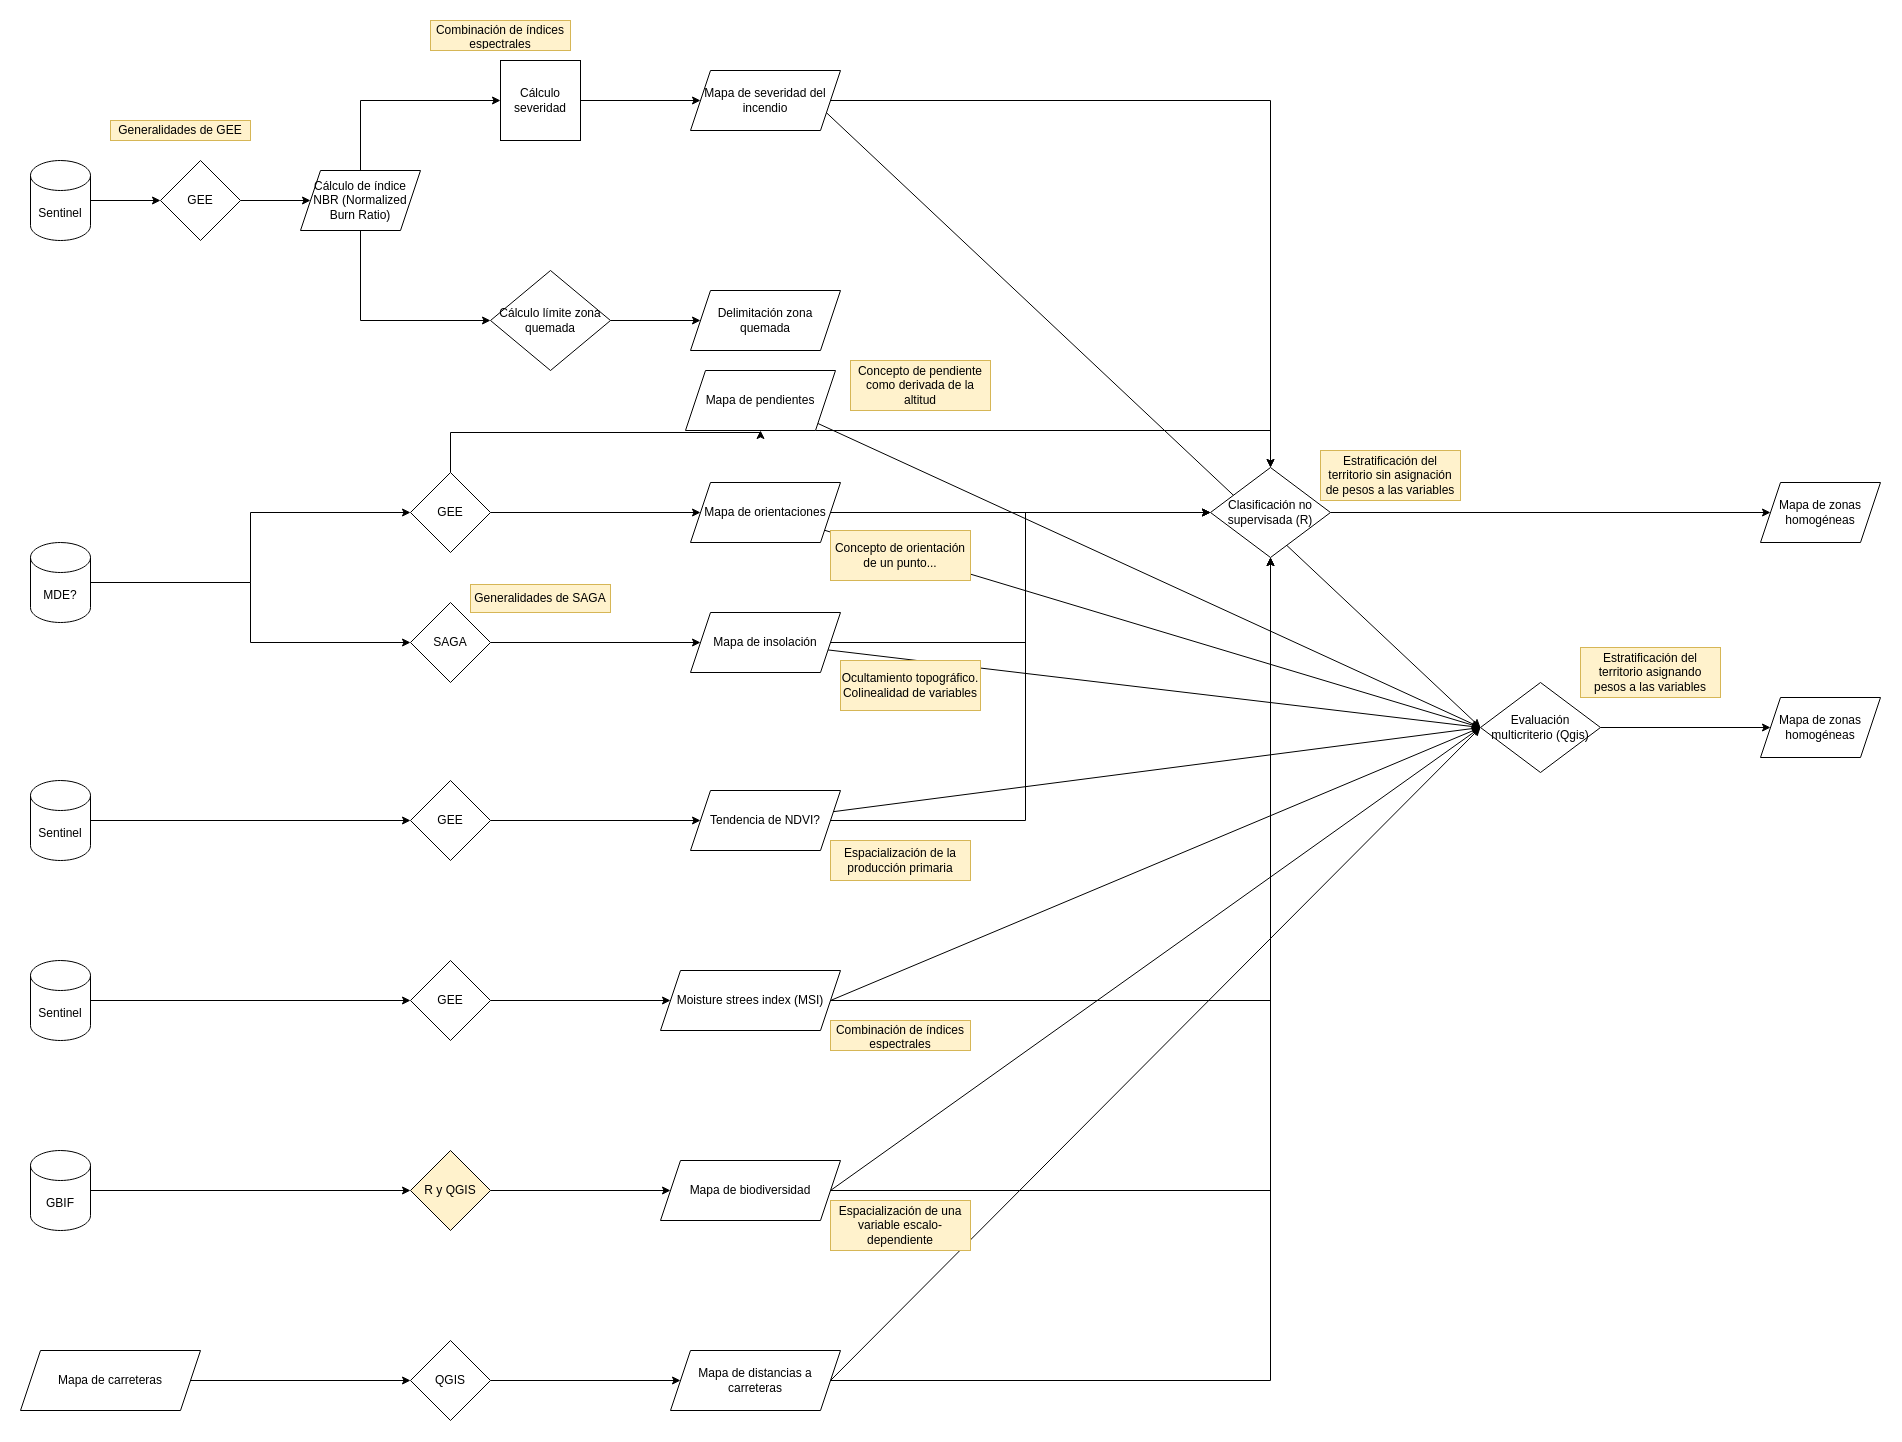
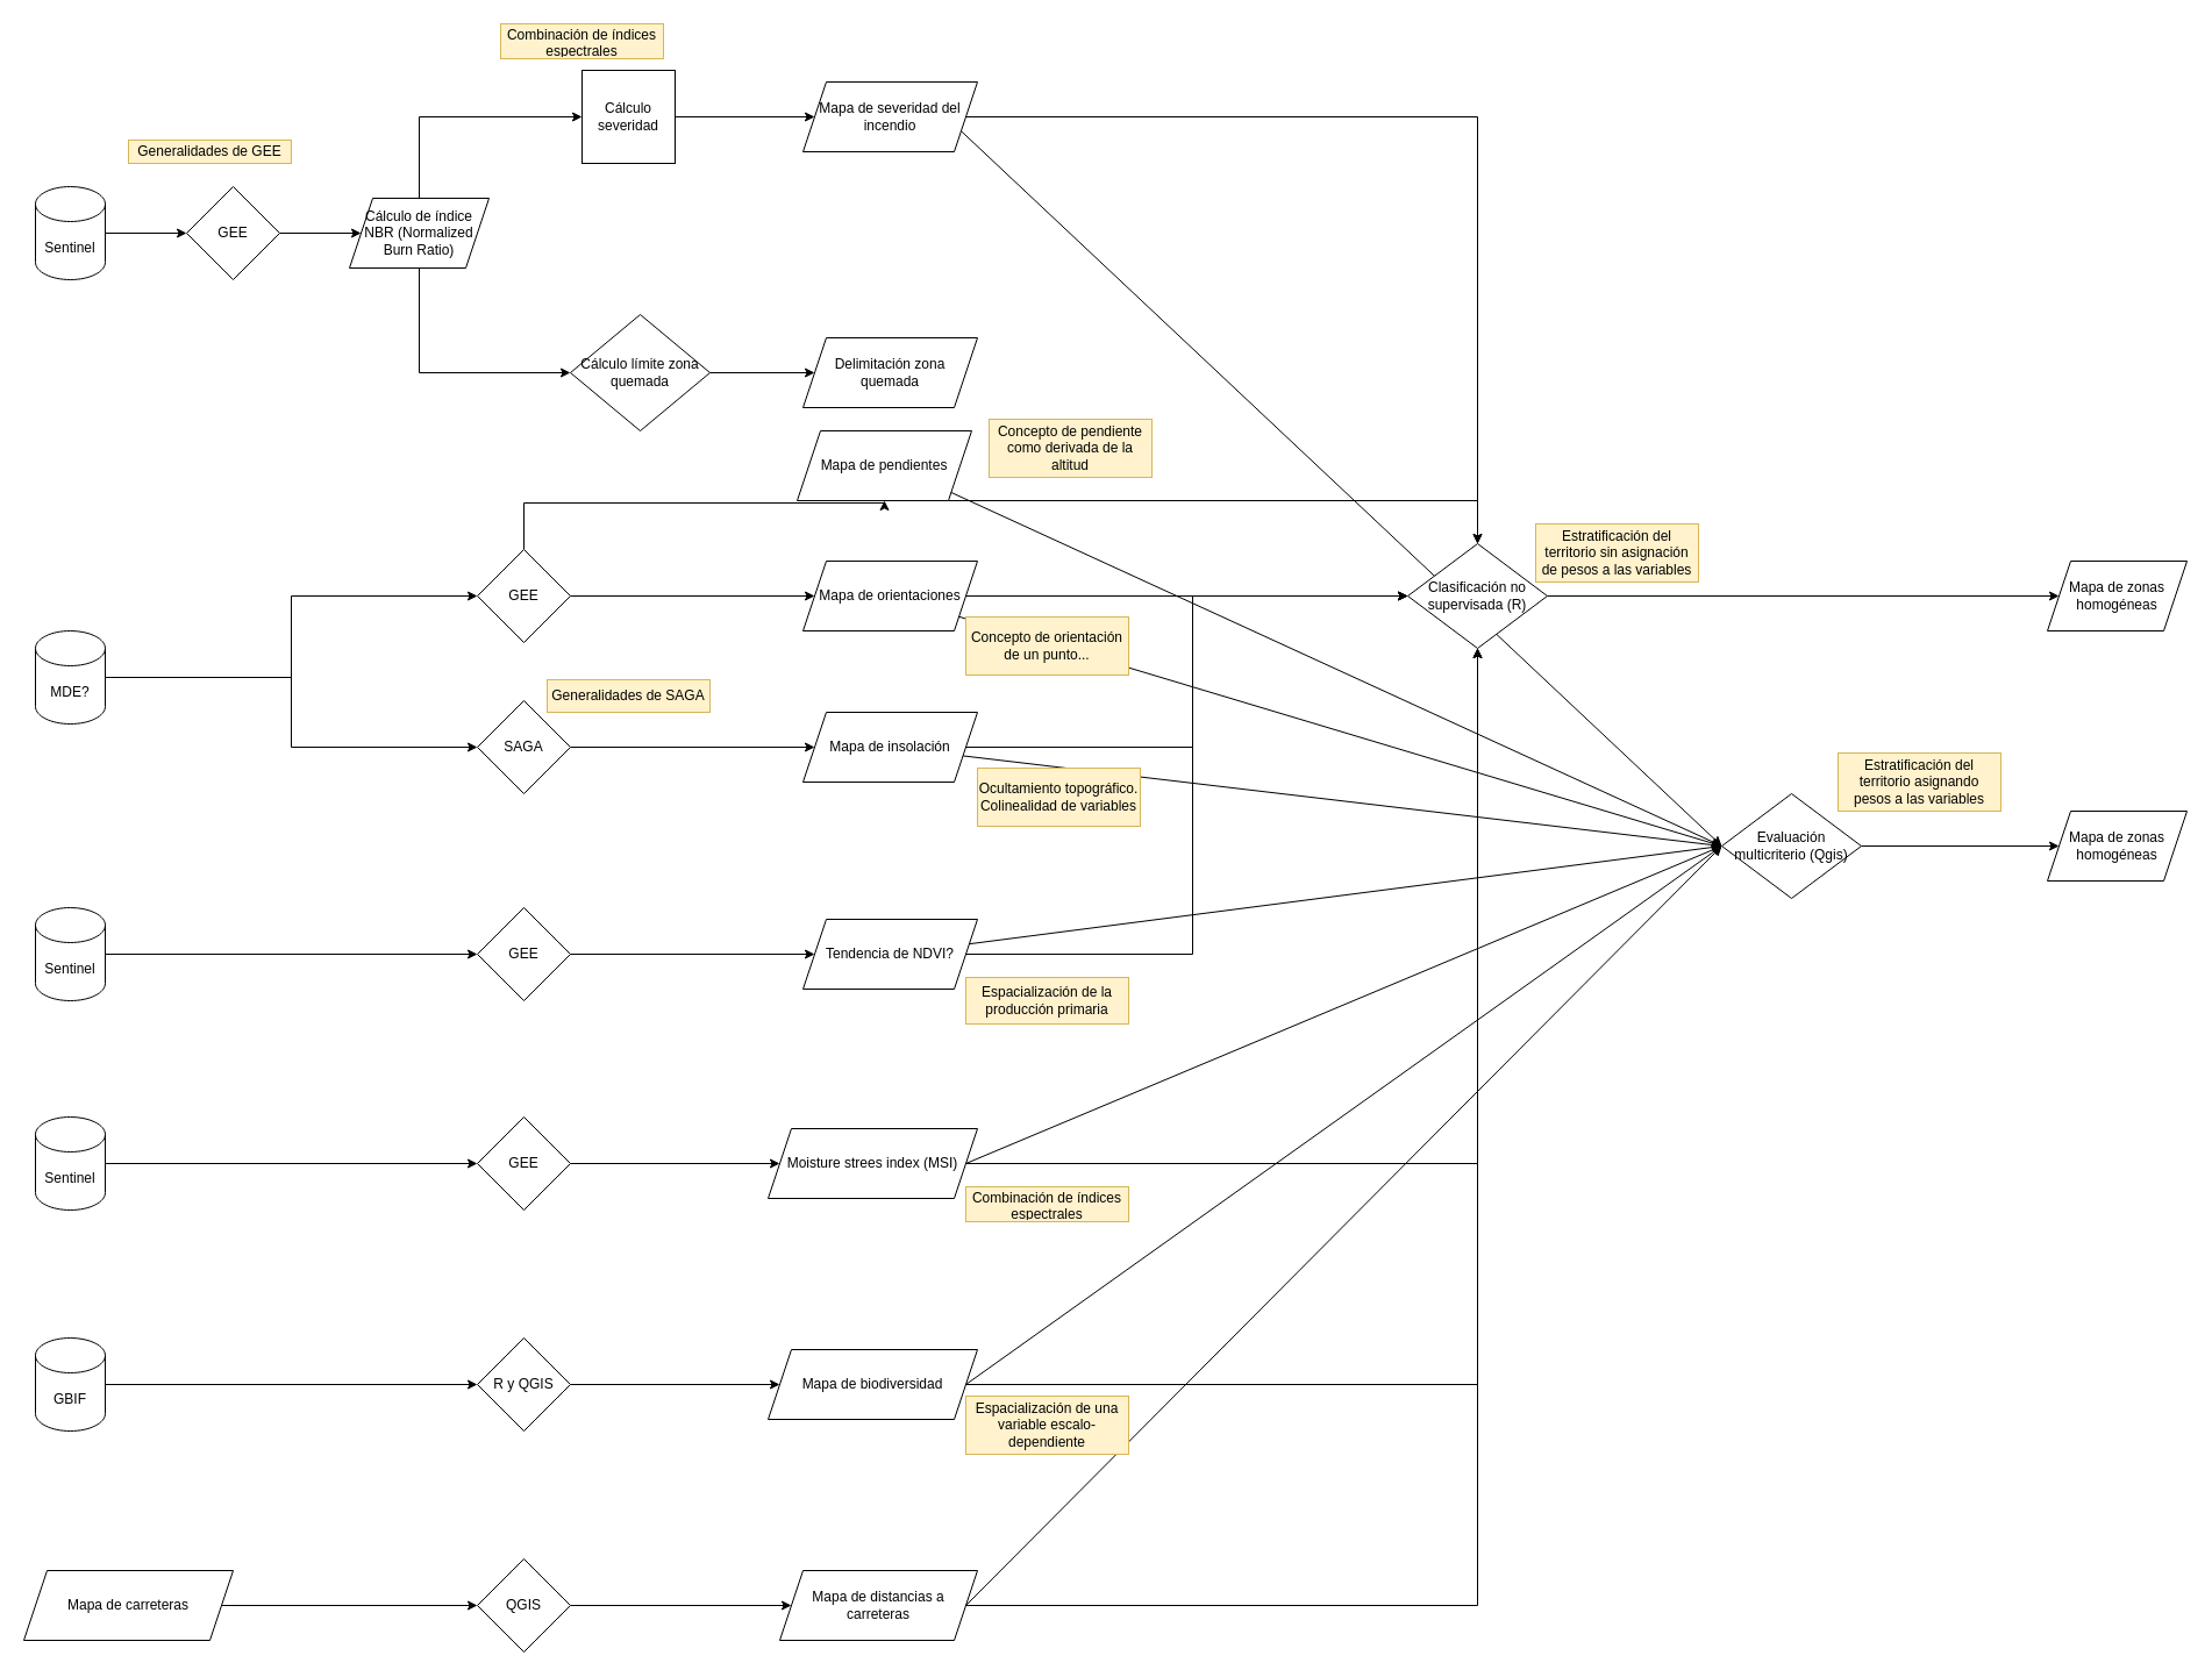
- <mxCell id="51" value="R y QGIS" style="rhombus;whiteSpace=wrap;html=1;fillColor=#fff2cc;" vertex="1" parent="1"><mxGeometry x="410" y="1150" width="80" height="80" as="geometry" /></mxCell>
+ <mxCell id="51" value="R y QGIS" style="rhombus;whiteSpace=wrap;html=1;" vertex="1" parent="1"><mxGeometry x="410" y="1150" width="80" height="80" as="geometry" /></mxCell>
